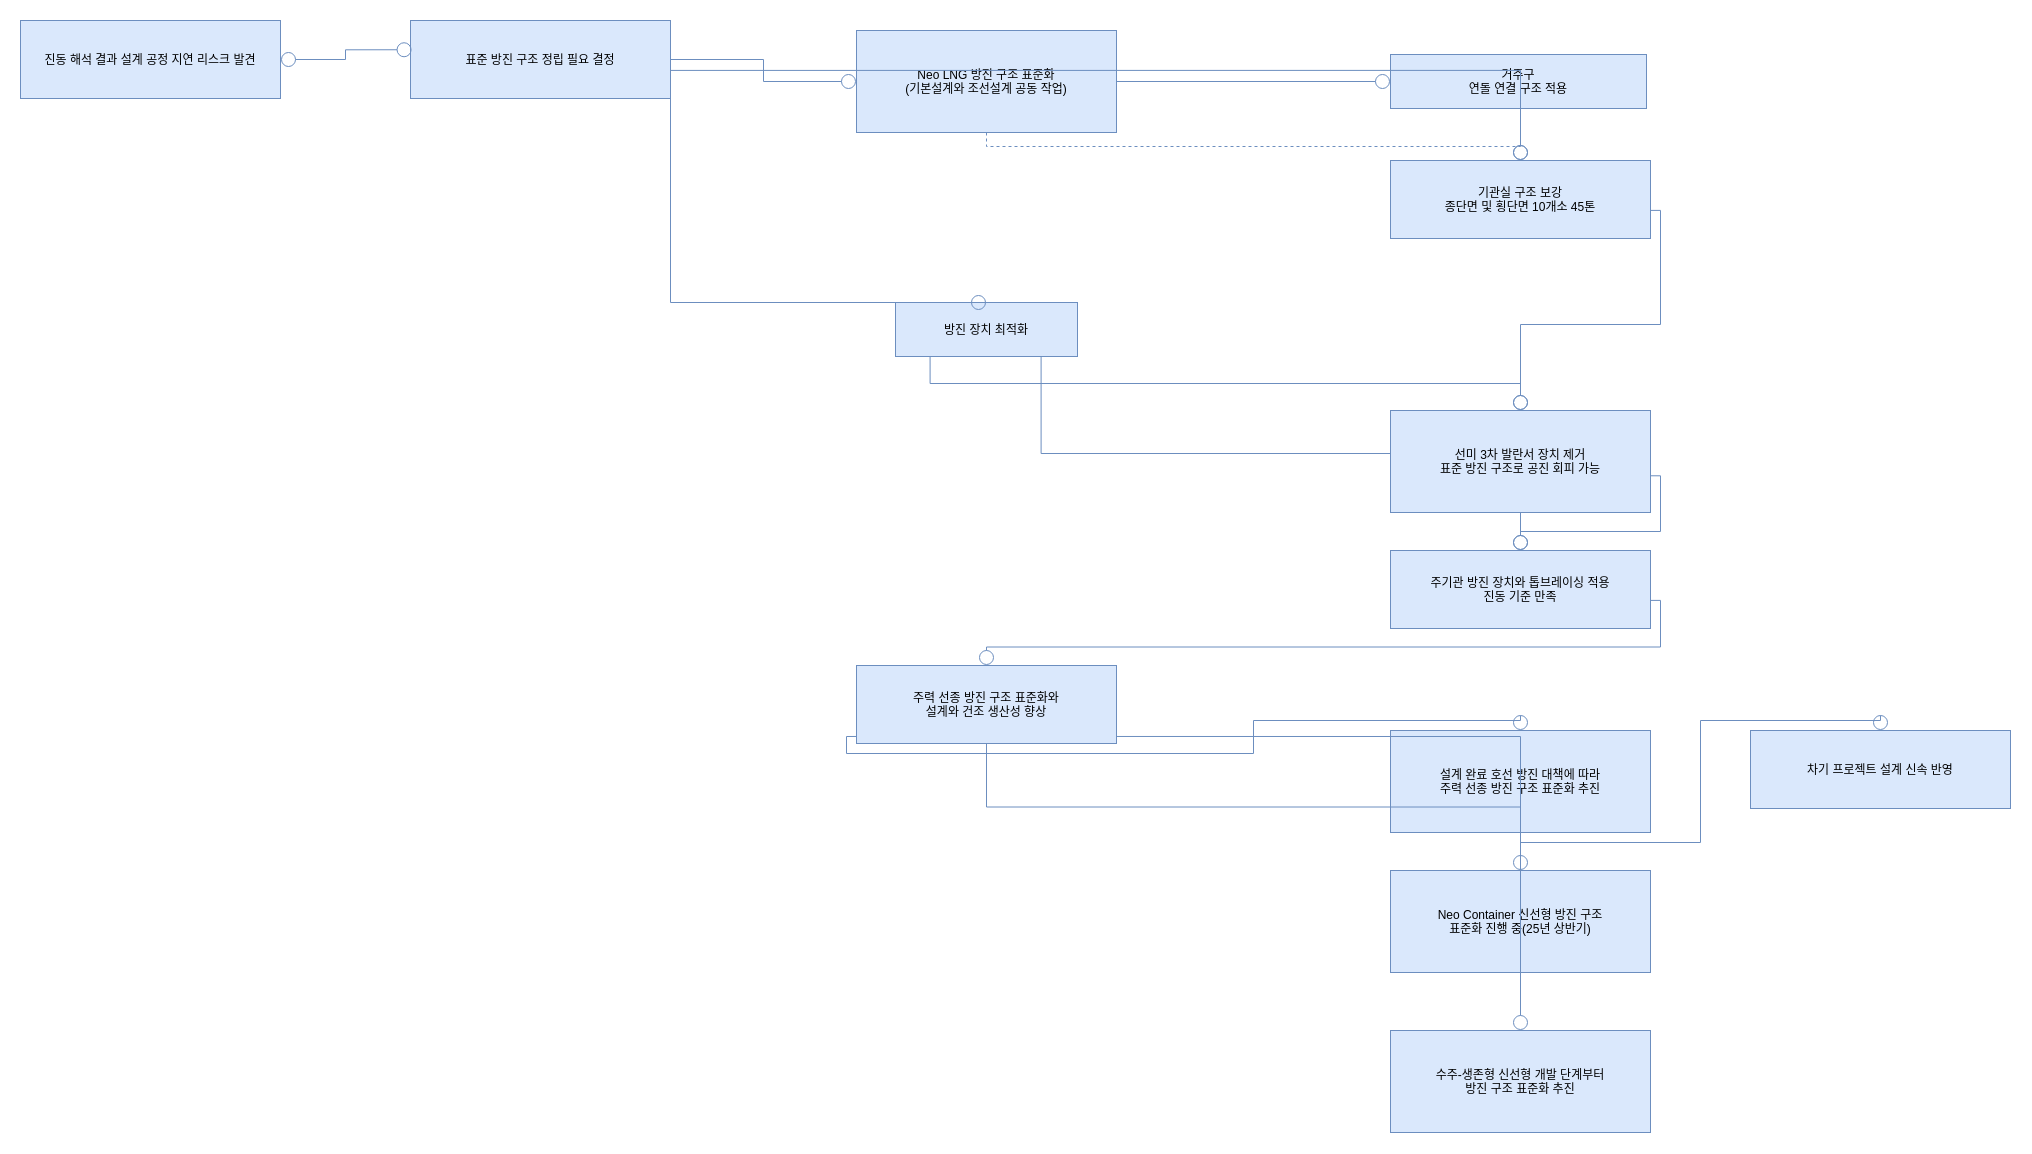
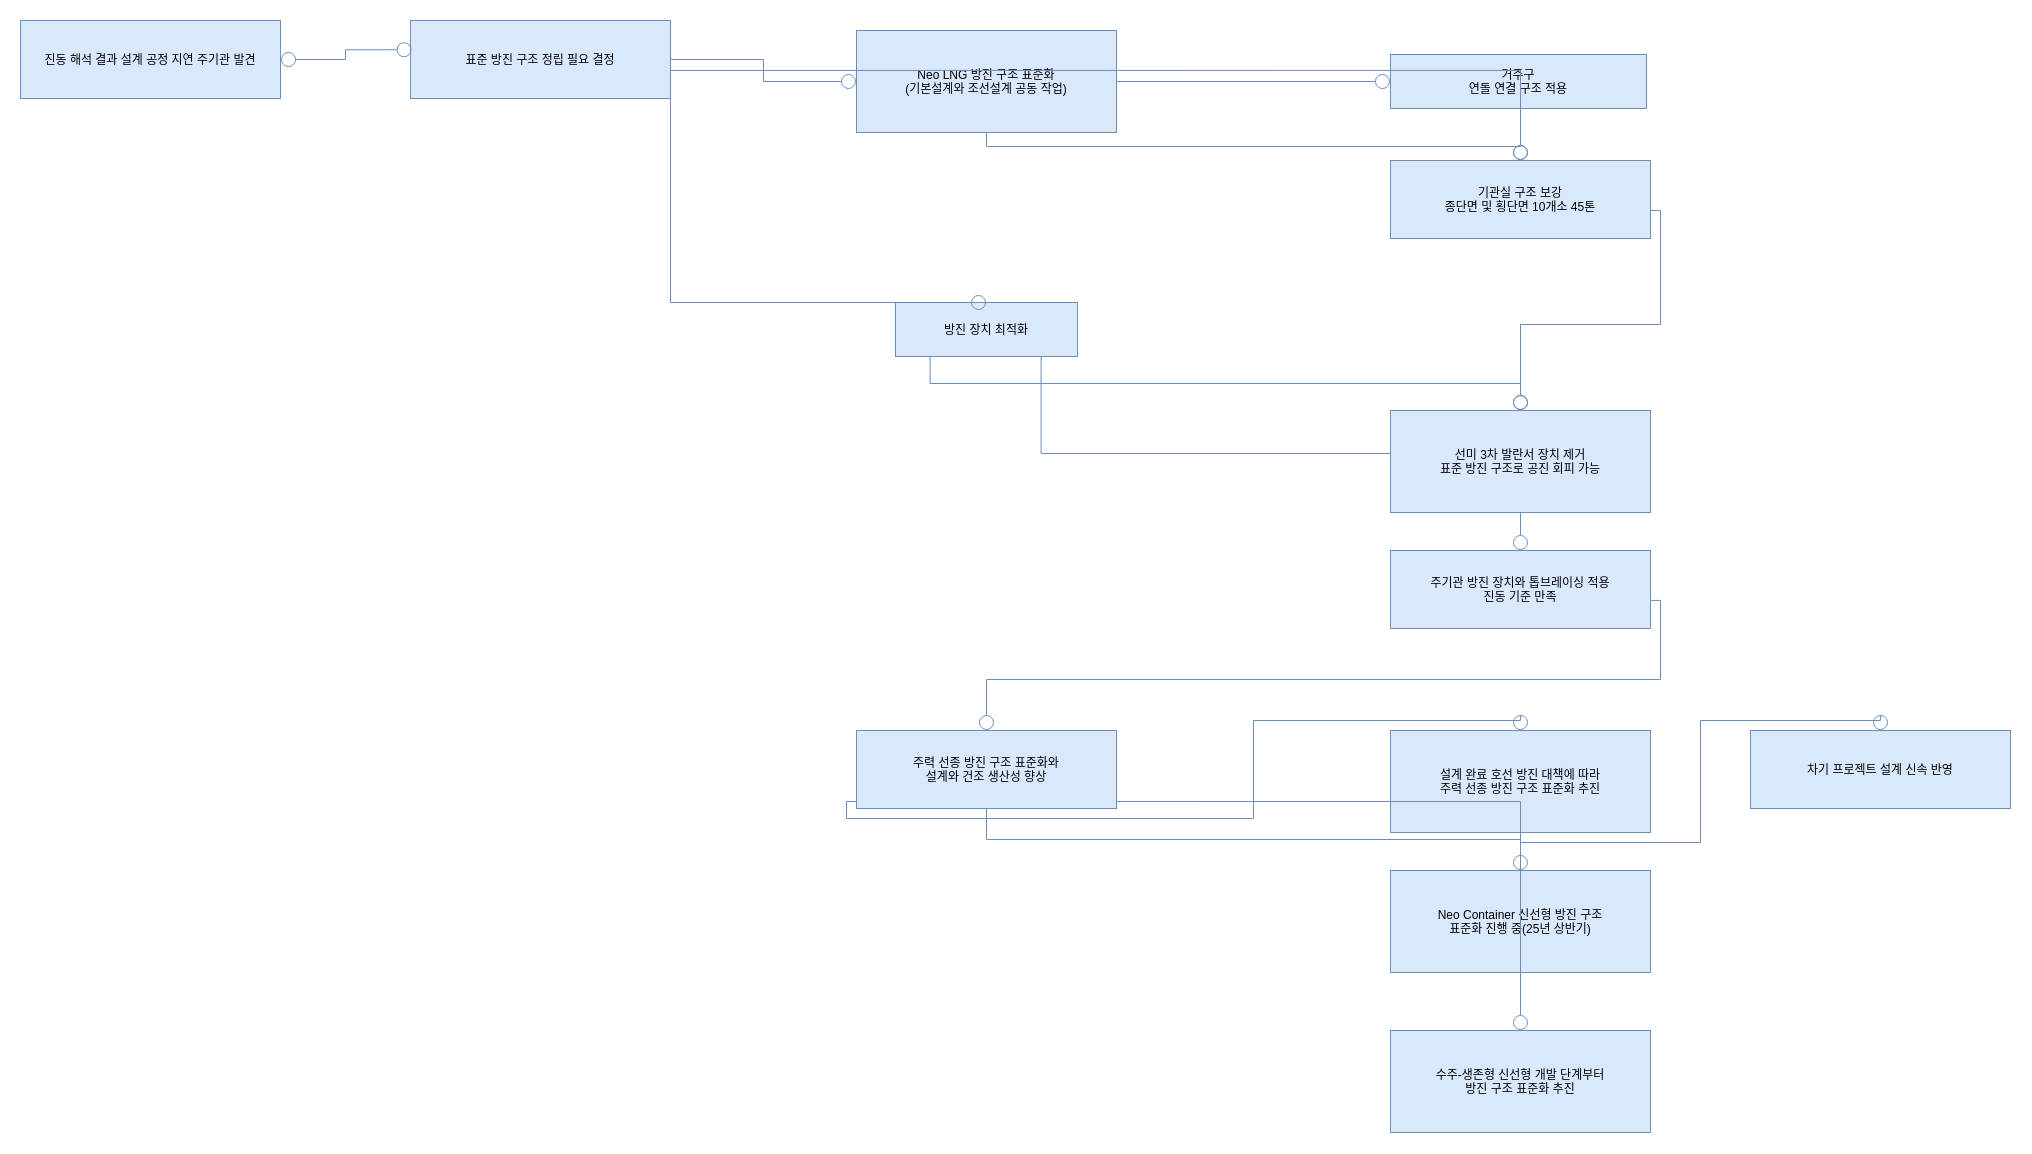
- <mxCell id="2" value="진동 해석 결과 설계 공정 지연 리스크 발견" style="fillColor=#dae8fc;strokeColor=#6c8ebf;" vertex="1" parent="1"><mxGeometry x="20" y="20" width="260" height="78" as="geometry" /></mxCell>
+ <mxCell id="2" value="진동 해석 결과 설계 공정 지연 주기관 발견" style="fillColor=#dae8fc;strokeColor=#6c8ebf;" vertex="1" parent="1"><mxGeometry x="20" y="20" width="260" height="78" as="geometry" /></mxCell>
- <mxCell id="15" value="" style="startArrow=none;endArrow=circle;endFill=0;exitX=0.5;exitY=1;entryX=0.5;entryY=0;rounded=0;fillColor=#dae8fc;strokeColor=#6c8ebf;edgeStyle=orthogonalEdgeStyle;dashed=1;" edge="1" parent="1" source="4" target="25"><mxGeometry relative="1" as="geometry" /></mxCell>
+ <mxCell id="15" value="" style="startArrow=none;endArrow=circle;endFill=0;exitX=0.5;exitY=1;entryX=0.5;entryY=0;rounded=0;fillColor=#dae8fc;strokeColor=#6c8ebf;edgeStyle=orthogonalEdgeStyle;" edge="1" parent="1" source="4" target="25"><mxGeometry relative="1" as="geometry" /></mxCell>
- <mxCell id="28" value="" style="startArrow=none;endArrow=circle;endFill=0;exitX=1;exitY=0.64;entryX=0.5;entryY=0;rounded=0;fillColor=#dae8fc;strokeColor=#6c8ebf;edgeStyle=orthogonalEdgeStyle;" edge="1" parent="1" source="27" target="29"><mxGeometry relative="1" as="geometry"><mxPoint x="1656" y="475" as="sourcePoint" /><mxPoint x="1090" y="830" as="targetPoint" /></mxGeometry></mxCell>
- <mxCell id="7" value="주력 선종 방진 구조 표준화와 &#10;설계와 건조 생산성 향상" style="fillColor=#dae8fc;strokeColor=#6c8ebf;" vertex="1" parent="1"><mxGeometry x="856" y="665" width="260" height="78" as="geometry" /></mxCell>
+ <mxCell id="7" value="주력 선종 방진 구조 표준화와 &#10;설계와 건조 생산성 향상" style="fillColor=#dae8fc;strokeColor=#6c8ebf;" vertex="1" parent="1"><mxGeometry x="856" y="730" width="260" height="78" as="geometry" /></mxCell>
